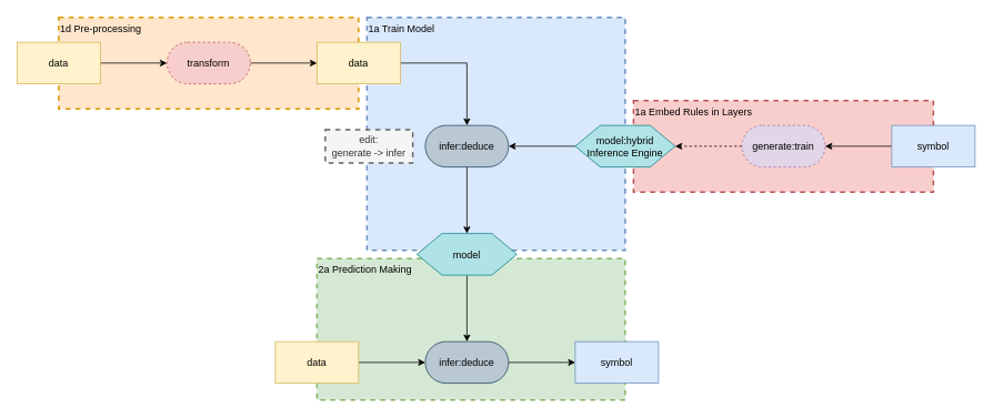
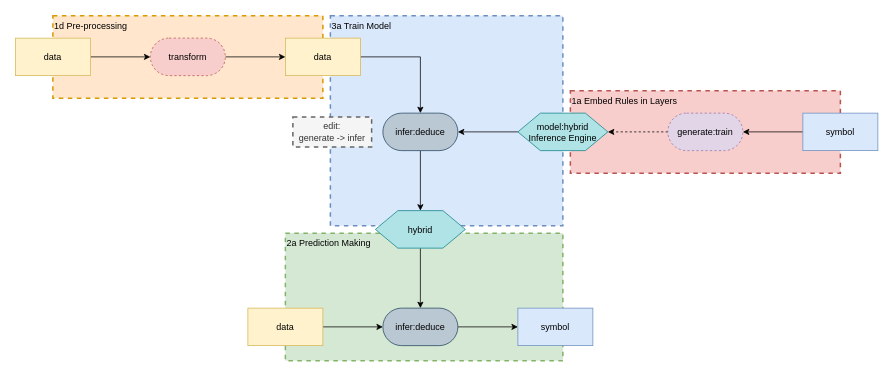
- <mxCell id="4" value="1a Train Model" style="text;html=1;align=left;verticalAlign=top;whiteSpace=wrap;rounded=0;dashed=1;fillColor=#dae8fc;strokeColor=#6c8ebf;strokeWidth=2;" parent="1" name="text" vertex="1"><mxGeometry x="440" y="20" width="310" height="280" as="geometry" /></mxCell>
+ <mxCell id="4" value="3a Train Model" style="text;html=1;align=left;verticalAlign=top;whiteSpace=wrap;rounded=0;dashed=1;fillColor=#dae8fc;strokeColor=#6c8ebf;strokeWidth=2;" parent="1" name="text" vertex="1"><mxGeometry x="440" y="20" width="310" height="280" as="geometry" /></mxCell>
- <mxCell id="21" value="model" style="shape=hexagon;perimeter=hexagonPerimeter2;fillColor=#b0e3e6;strokeColor=#0e8088;" parent="1" name="model" vertex="1"><mxGeometry x="500" y="280" width="120" height="50" as="geometry" /></mxCell>
+ <mxCell id="21" value="hybrid" style="shape=hexagon;perimeter=hexagonPerimeter2;fillColor=#b0e3e6;strokeColor=#0e8088;" parent="1" name="model" vertex="1"><mxGeometry x="500" y="280" width="120" height="50" as="geometry" /></mxCell>
